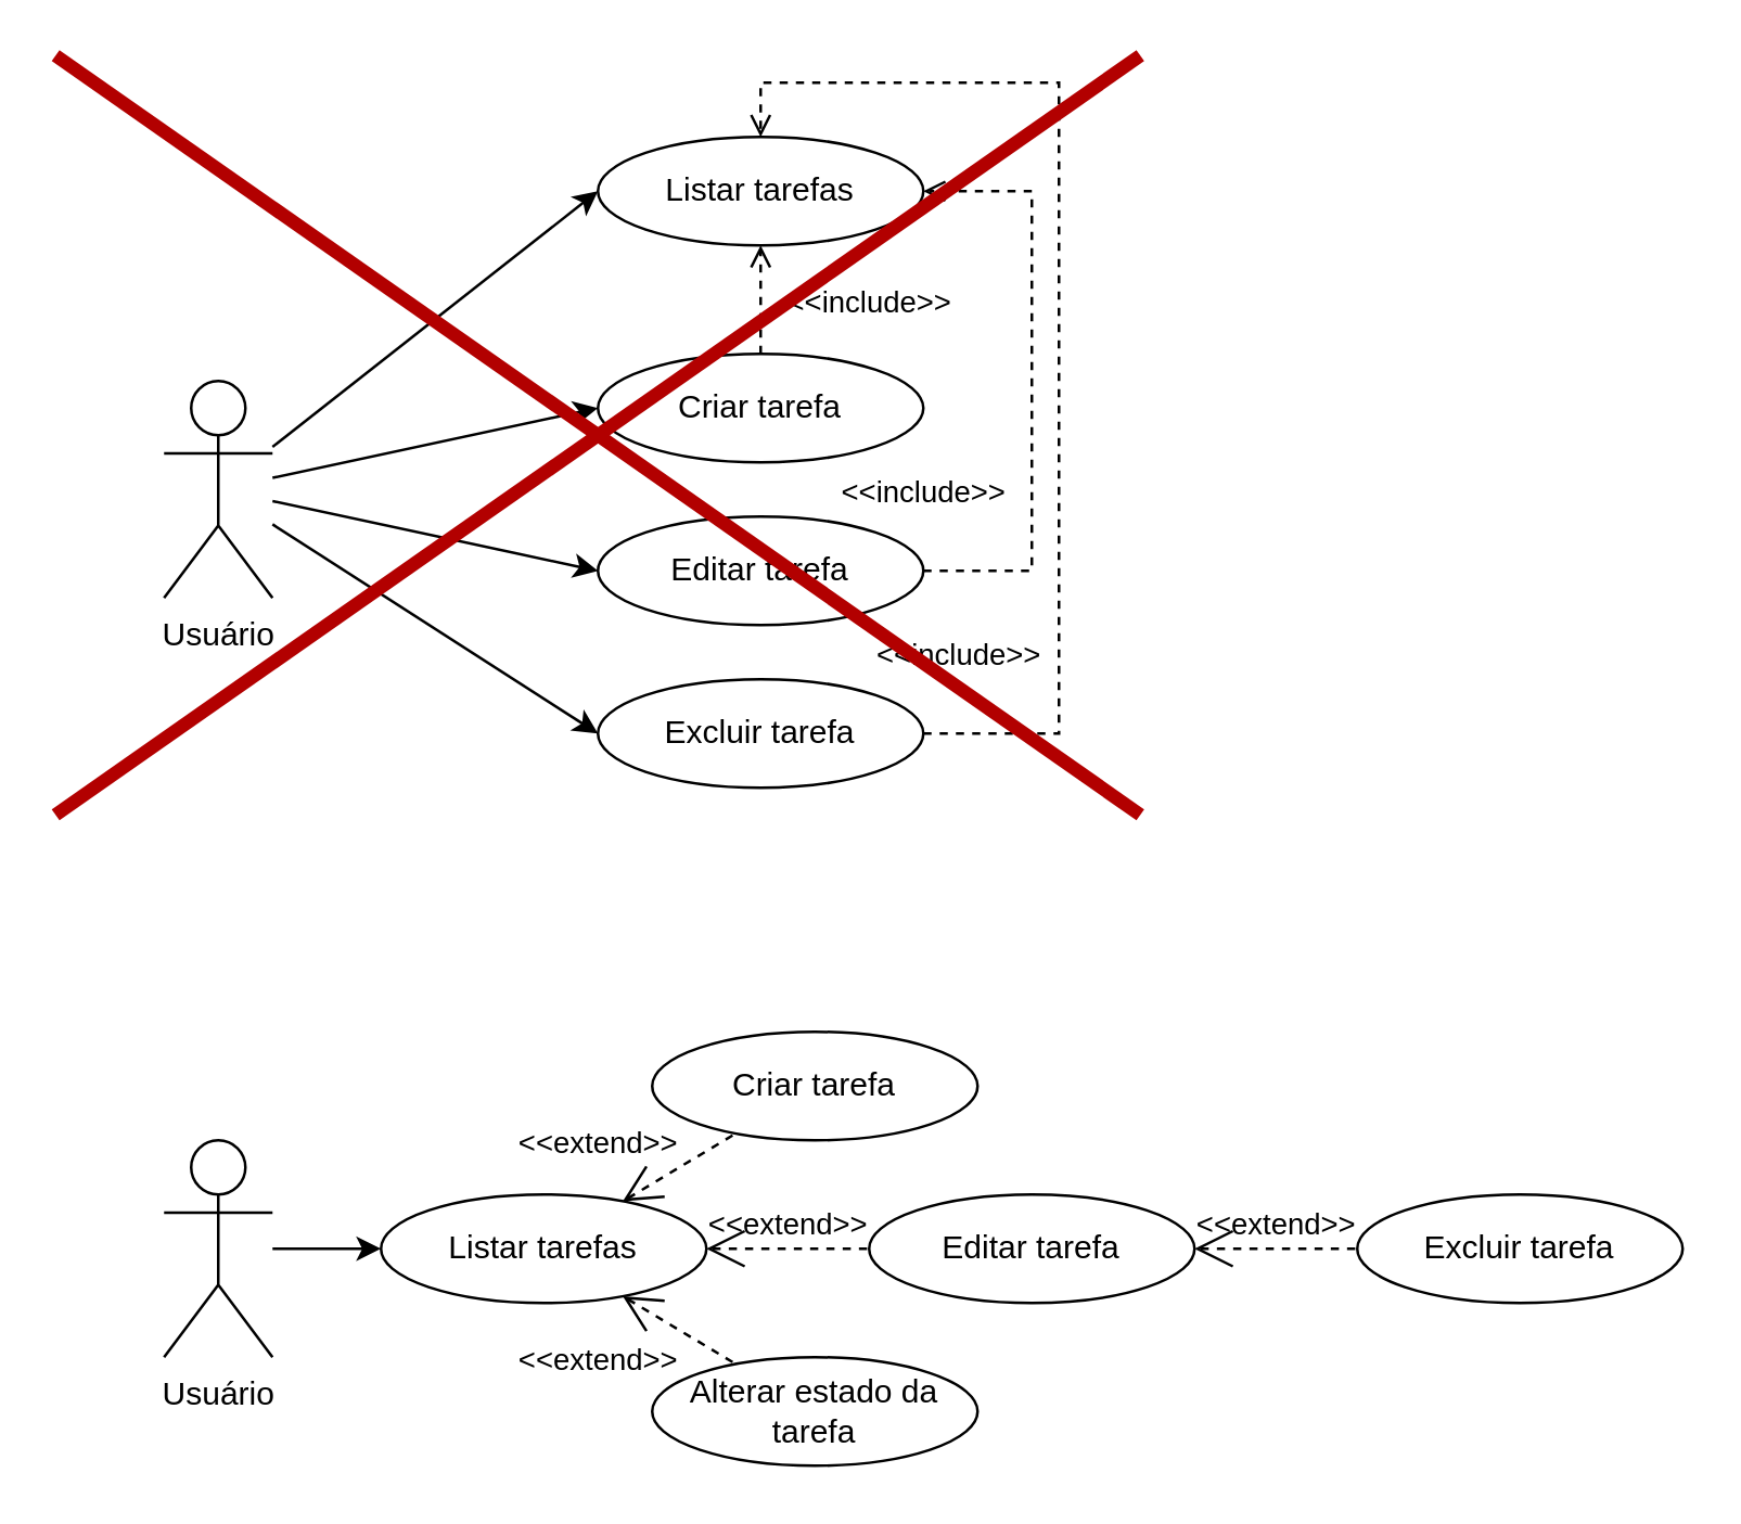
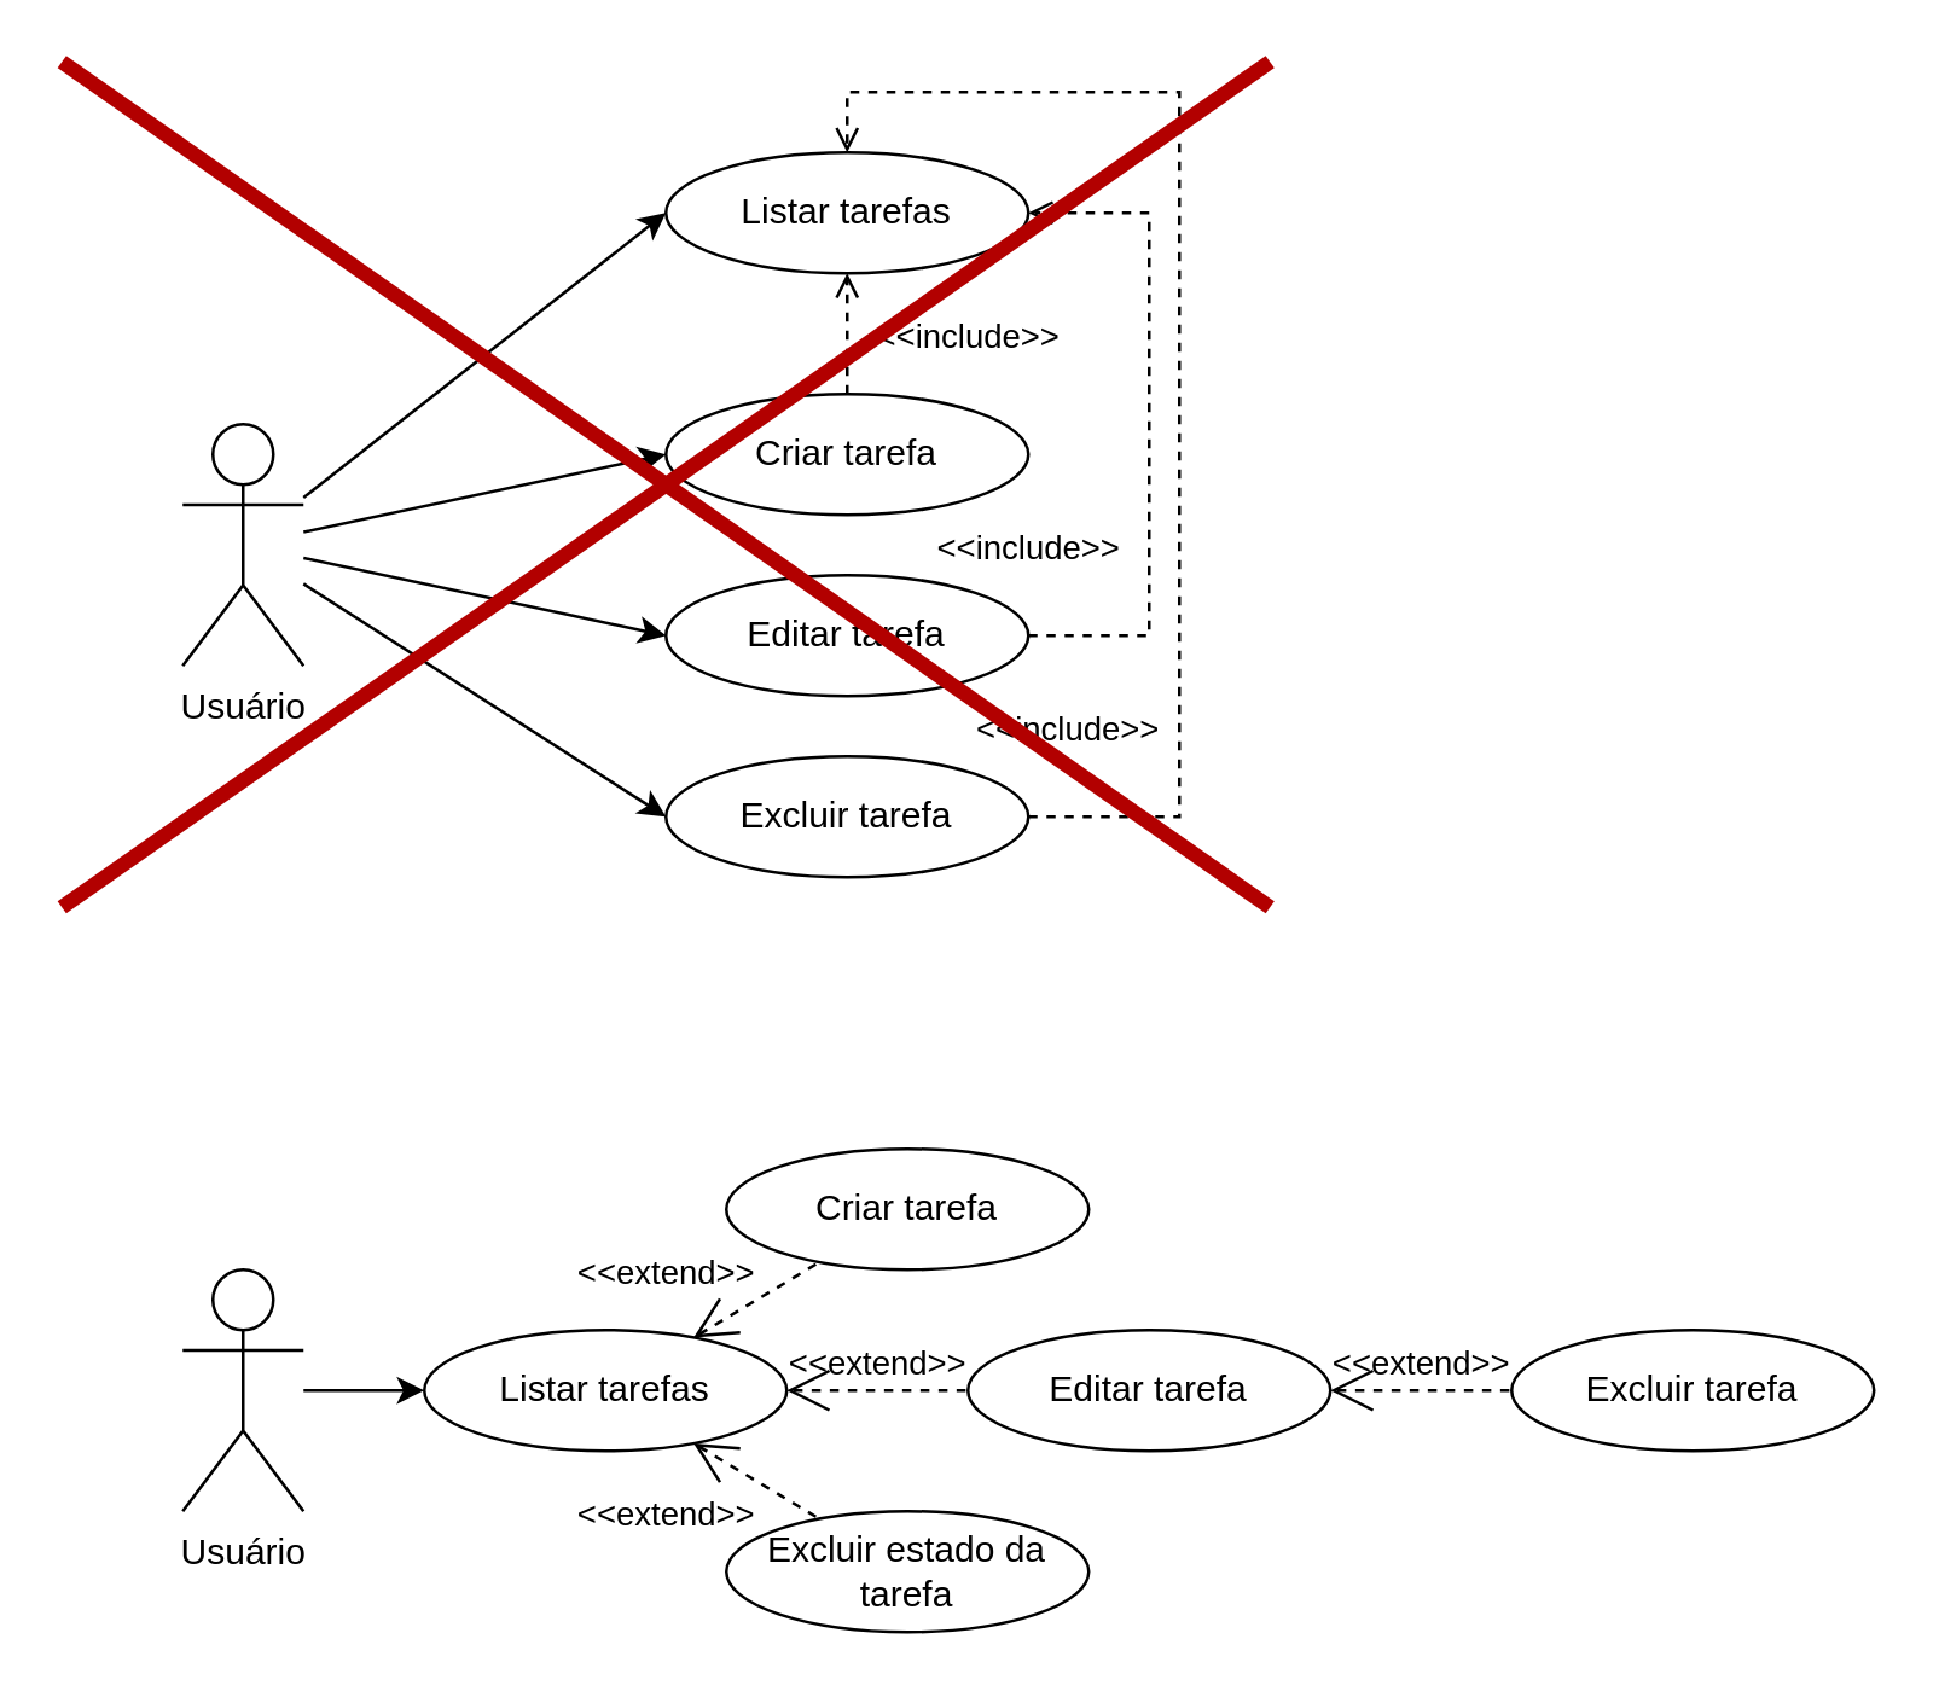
- <mxCell id="25" value="Alterar estado da tarefa" style="ellipse;whiteSpace=wrap;html=1;" parent="1" vertex="1"><mxGeometry x="240" y="500" width="120" height="40" as="geometry" /></mxCell>
+ <mxCell id="25" value="Excluir estado da tarefa" style="ellipse;whiteSpace=wrap;html=1;" parent="1" vertex="1"><mxGeometry x="240" y="500" width="120" height="40" as="geometry" /></mxCell>
